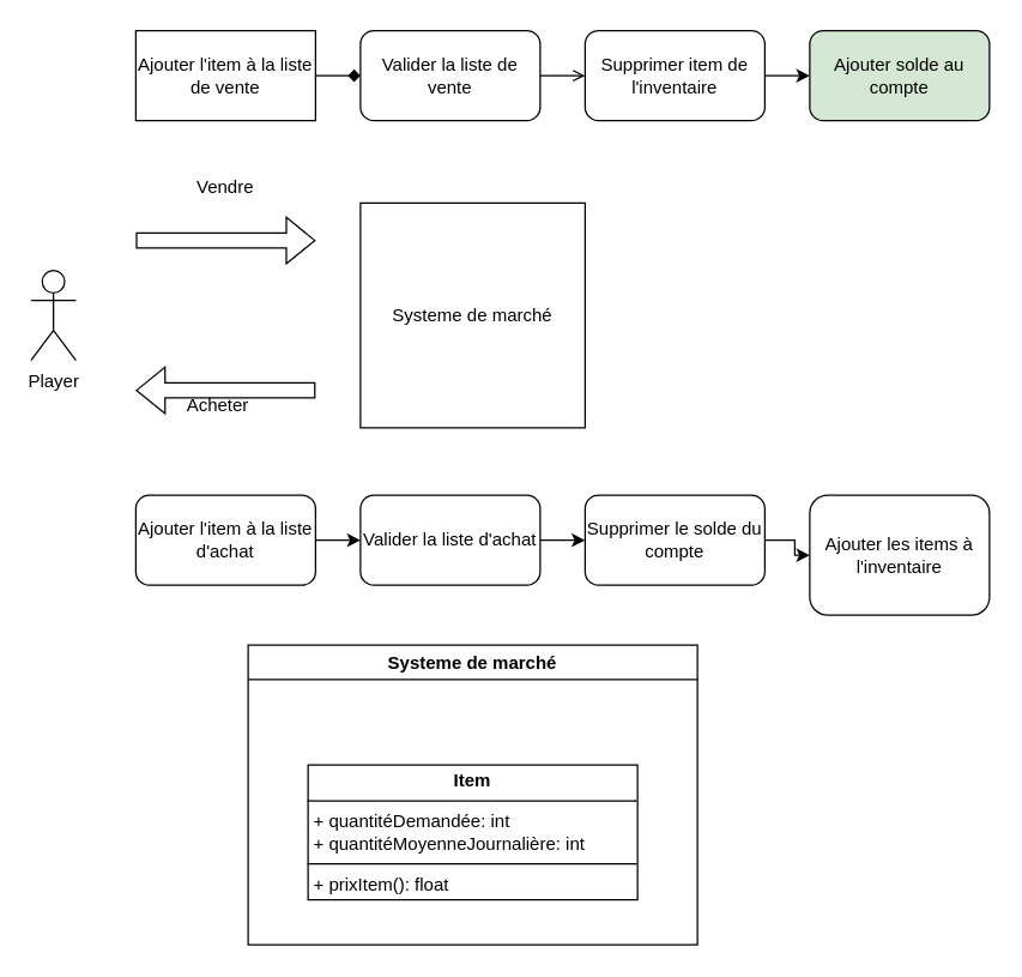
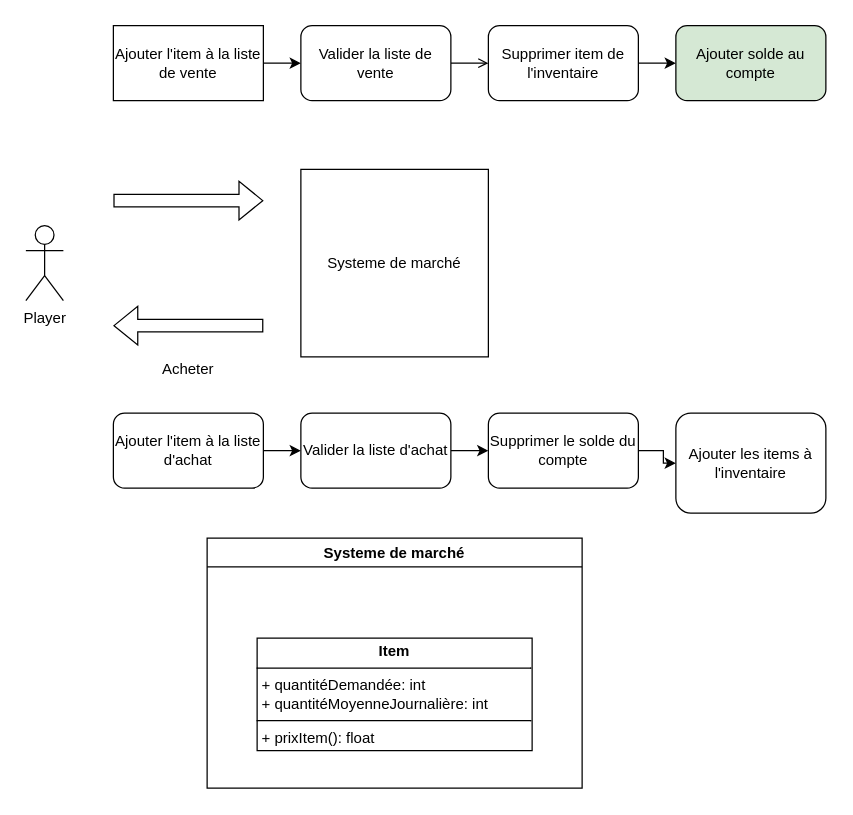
- <mxCell id="10" style="edgeStyle=orthogonalEdgeStyle;rounded=0;orthogonalLoop=1;jettySize=auto;html=1;endArrow=diamond;" edge="1" parent="1" source="11" target="13"><mxGeometry relative="1" as="geometry" /></mxCell>
+ <mxCell id="10" style="edgeStyle=orthogonalEdgeStyle;rounded=0;orthogonalLoop=1;jettySize=auto;html=1;" edge="1" parent="1" source="11" target="13"><mxGeometry relative="1" as="geometry" /></mxCell>
- <mxCell id="6" value="Vendre" style="text;html=1;align=center;verticalAlign=middle;whiteSpace=wrap;rounded=0;" vertex="1" parent="1"><mxGeometry x="120" y="110" width="60" height="30" as="geometry" /></mxCell>
- <mxCell id="7" value="Acheter" style="text;html=1;align=center;verticalAlign=middle;whiteSpace=wrap;rounded=0;" vertex="1" parent="1"><mxGeometry x="115" y="255" width="60" height="30" as="geometry" /></mxCell>
+ <mxCell id="7" value="Acheter" style="text;html=1;align=center;verticalAlign=middle;whiteSpace=wrap;rounded=0;" vertex="1" parent="1"><mxGeometry x="120" y="280" width="60" height="30" as="geometry" /></mxCell>
